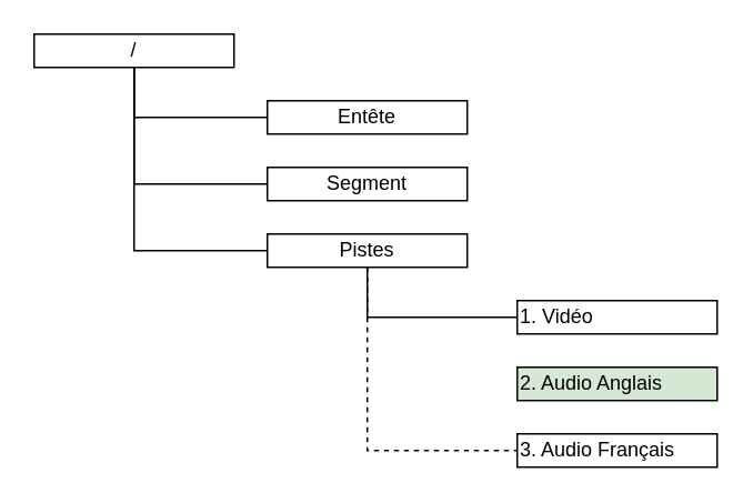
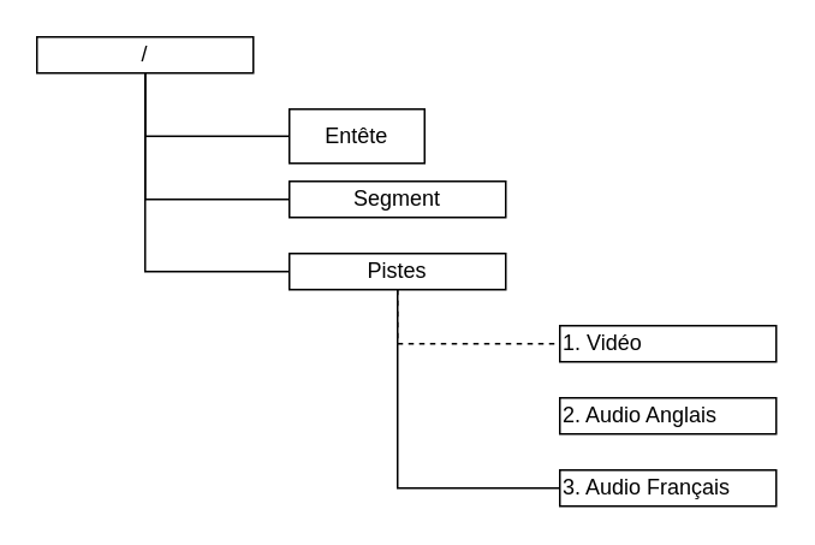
- <mxCell id="9" value="Entête" style="rounded=0;whiteSpace=wrap;html=1;" vertex="1" parent="1"><mxGeometry x="160" y="60" width="120" height="20" as="geometry" /></mxCell>
+ <mxCell id="9" value="Entête" style="rounded=0;whiteSpace=wrap;html=1;" vertex="1" parent="1"><mxGeometry x="160" y="60" width="75" height="30" as="geometry" /></mxCell>
- <mxCell id="6" style="edgeStyle=orthogonalEdgeStyle;rounded=0;orthogonalLoop=1;jettySize=auto;html=1;exitX=0.5;exitY=1;exitDx=0;exitDy=0;entryX=0;entryY=0.5;entryDx=0;entryDy=0;endArrow=none;endFill=0;" edge="1" parent="1" source="8" target="11"><mxGeometry relative="1" as="geometry" /></mxCell>
+ <mxCell id="6" style="edgeStyle=orthogonalEdgeStyle;rounded=0;orthogonalLoop=1;jettySize=auto;html=1;exitX=0.5;exitY=1;exitDx=0;exitDy=0;entryX=0;entryY=0.5;entryDx=0;entryDy=0;endArrow=none;endFill=0;dashed=1;" edge="1" parent="1" source="8" target="11"><mxGeometry relative="1" as="geometry" /></mxCell>
- <mxCell id="12" value="2. Audio Anglais" style="rounded=0;whiteSpace=wrap;html=1;align=left;fillColor=#d5e8d4;" vertex="1" parent="1"><mxGeometry x="310" y="220" width="120" height="20" as="geometry" /></mxCell>
+ <mxCell id="12" value="2. Audio Anglais" style="rounded=0;whiteSpace=wrap;html=1;align=left;" vertex="1" parent="1"><mxGeometry x="310" y="220" width="120" height="20" as="geometry" /></mxCell>
- <mxCell id="7" style="edgeStyle=orthogonalEdgeStyle;rounded=0;orthogonalLoop=1;jettySize=auto;html=1;exitX=0.5;exitY=1;exitDx=0;exitDy=0;entryX=0;entryY=0.5;entryDx=0;entryDy=0;endArrow=none;endFill=0;dashed=1;" edge="1" parent="1" source="8" target="13"><mxGeometry relative="1" as="geometry" /></mxCell>
+ <mxCell id="7" style="edgeStyle=orthogonalEdgeStyle;rounded=0;orthogonalLoop=1;jettySize=auto;html=1;exitX=0.5;exitY=1;exitDx=0;exitDy=0;entryX=0;entryY=0.5;entryDx=0;entryDy=0;endArrow=none;endFill=0;" edge="1" parent="1" source="8" target="13"><mxGeometry relative="1" as="geometry" /></mxCell>
